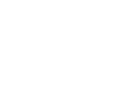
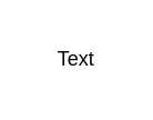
+ <mxCell id="2" value="Text" style="text;html=1;align=center;verticalAlign=middle;resizable=0;points=[];autosize=1;strokeColor=none;fillColor=none;" vertex="1" parent="1"><mxGeometry x="20" y="20" width="50" height="30" as="geometry" /></mxCell>
